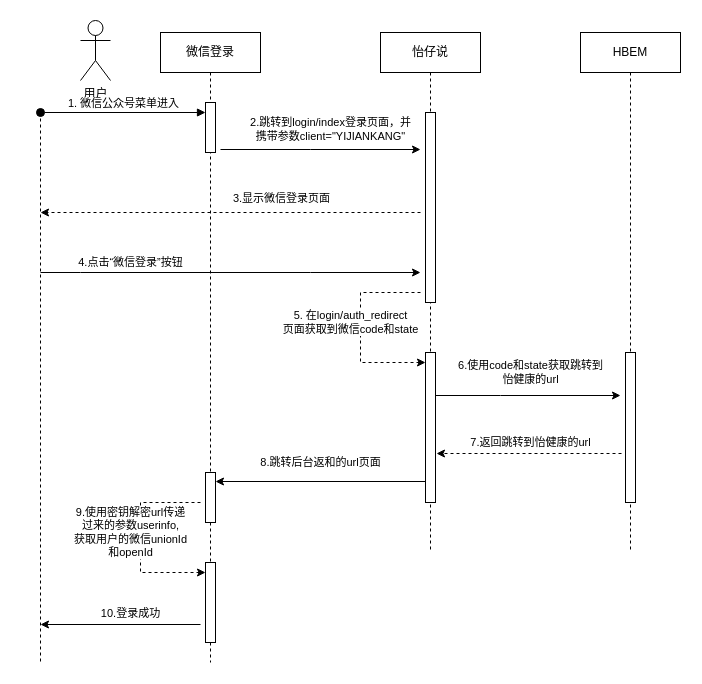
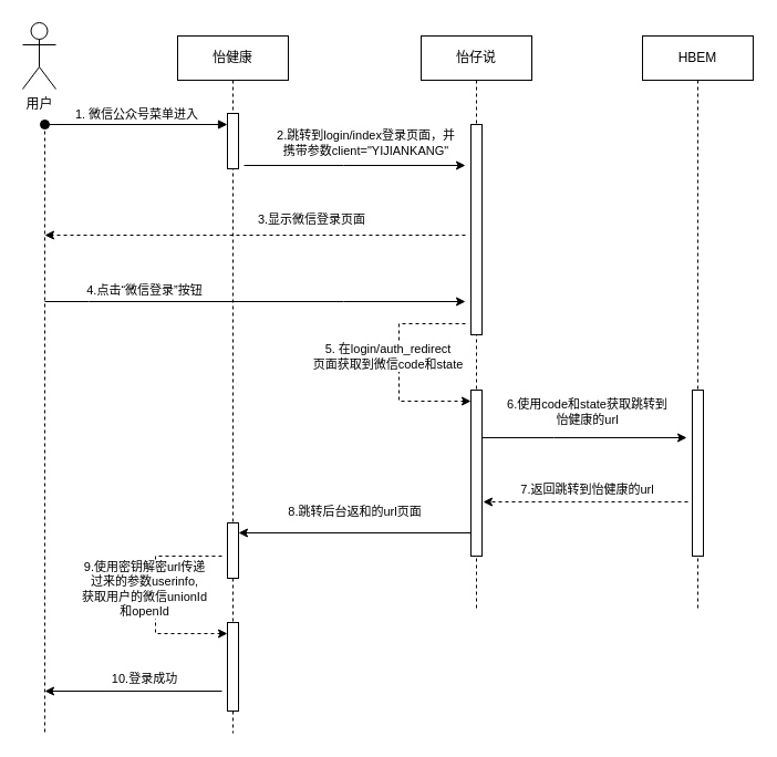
- <mxCell id="9" value="用户" style="shape=umlActor;verticalLabelPosition=bottom;verticalAlign=top;html=1;outlineConnect=0;" vertex="1" parent="1"><mxGeometry x="80" y="20" width="30" height="60" as="geometry" /></mxCell>
+ <mxCell id="9" value="用户" style="shape=umlActor;verticalLabelPosition=bottom;verticalAlign=top;html=1;outlineConnect=0;" vertex="1" parent="1"><mxGeometry x="20" y="20" width="30" height="60" as="geometry" /></mxCell>
- <mxCell id="13" value="微信登录" style="shape=umlLifeline;perimeter=lifelinePerimeter;whiteSpace=wrap;html=1;container=0;dropTarget=0;collapsible=0;recursiveResize=0;outlineConnect=0;portConstraint=eastwest;newEdgeStyle={&quot;edgeStyle&quot;:&quot;elbowEdgeStyle&quot;,&quot;elbow&quot;:&quot;vertical&quot;,&quot;curved&quot;:0,&quot;rounded&quot;:0};" vertex="1" parent="1"><mxGeometry x="160" y="32" width="100" height="630" as="geometry" /></mxCell>
+ <mxCell id="13" value="怡健康" style="shape=umlLifeline;perimeter=lifelinePerimeter;whiteSpace=wrap;html=1;container=0;dropTarget=0;collapsible=0;recursiveResize=0;outlineConnect=0;portConstraint=eastwest;newEdgeStyle={&quot;edgeStyle&quot;:&quot;elbowEdgeStyle&quot;,&quot;elbow&quot;:&quot;vertical&quot;,&quot;curved&quot;:0,&quot;rounded&quot;:0};" vertex="1" parent="1"><mxGeometry x="160" y="32" width="100" height="630" as="geometry" /></mxCell>
